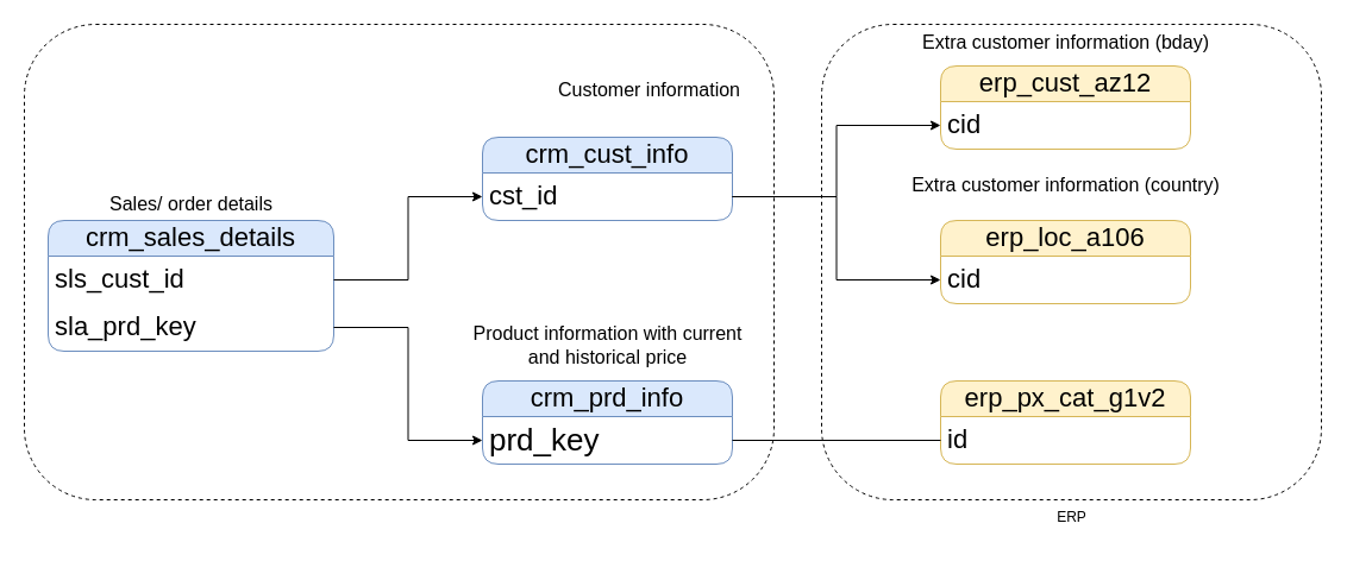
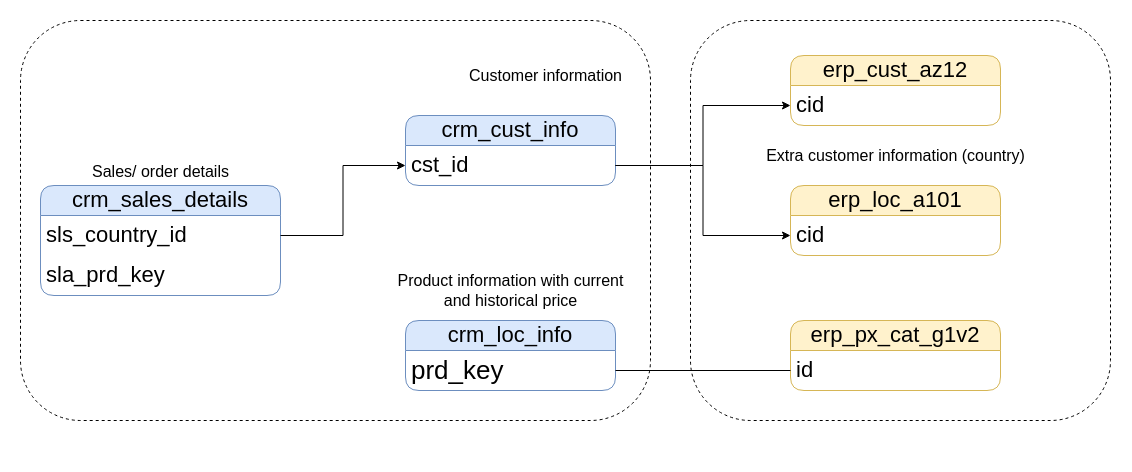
- <mxCell id="17" value="Extra customer information (bday)" style="text;html=1;align=center;verticalAlign=middle;resizable=0;points=[];autosize=1;strokeColor=none;fillColor=none;fontSize=16;" vertex="1" parent="1"><mxGeometry x="765" y="20" width="260" height="30" as="geometry" /></mxCell>
- <mxCell id="18" value="erp_loc_a106" style="swimlane;fontStyle=0;childLayout=stackLayout;horizontal=1;startSize=30;horizontalStack=0;resizeParent=1;resizeParentMax=0;resizeLast=0;collapsible=1;marginBottom=0;whiteSpace=wrap;html=1;rounded=1;fillColor=#fff2cc;strokeColor=#d6b656;fontSize=22;" vertex="1" parent="1"><mxGeometry x="790" y="185" width="210" height="70" as="geometry" /></mxCell>
+ <mxCell id="18" value="erp_loc_a101" style="swimlane;fontStyle=0;childLayout=stackLayout;horizontal=1;startSize=30;horizontalStack=0;resizeParent=1;resizeParentMax=0;resizeLast=0;collapsible=1;marginBottom=0;whiteSpace=wrap;html=1;rounded=1;fillColor=#fff2cc;strokeColor=#d6b656;fontSize=22;" vertex="1" parent="1"><mxGeometry x="790" y="185" width="210" height="70" as="geometry" /></mxCell>
- <mxCell id="10" value="sls_cust_id" style="text;strokeColor=none;fillColor=none;align=left;verticalAlign=middle;spacingLeft=4;spacingRight=4;overflow=hidden;points=[[0,0.5],[1,0.5]];portConstraint=eastwest;rotatable=0;whiteSpace=wrap;html=1;fontSize=22;" vertex="1" parent="9"><mxGeometry y="30" width="240" height="40" as="geometry" /></mxCell>
+ <mxCell id="10" value="sls_country_id" style="text;strokeColor=none;fillColor=none;align=left;verticalAlign=middle;spacingLeft=4;spacingRight=4;overflow=hidden;points=[[0,0.5],[1,0.5]];portConstraint=eastwest;rotatable=0;whiteSpace=wrap;html=1;fontSize=22;" vertex="1" parent="9"><mxGeometry y="30" width="240" height="40" as="geometry" /></mxCell>
- <mxCell id="14" style="edgeStyle=orthogonalEdgeStyle;rounded=0;orthogonalLoop=1;jettySize=auto;html=1;entryX=0;entryY=0.5;entryDx=0;entryDy=0;" edge="1" parent="1" source="11" target="7"><mxGeometry relative="1" as="geometry" /></mxCell>
- <mxCell id="6" value="crm_prd_info" style="swimlane;fontStyle=0;childLayout=stackLayout;horizontal=1;startSize=30;horizontalStack=0;resizeParent=1;resizeParentMax=0;resizeLast=0;collapsible=1;marginBottom=0;whiteSpace=wrap;html=1;rounded=1;fillColor=#dae8fc;strokeColor=#6c8ebf;fontSize=22;" vertex="1" parent="1"><mxGeometry x="405" y="320" width="210" height="70" as="geometry" /></mxCell>
+ <mxCell id="6" value="crm_loc_info" style="swimlane;fontStyle=0;childLayout=stackLayout;horizontal=1;startSize=30;horizontalStack=0;resizeParent=1;resizeParentMax=0;resizeLast=0;collapsible=1;marginBottom=0;whiteSpace=wrap;html=1;rounded=1;fillColor=#dae8fc;strokeColor=#6c8ebf;fontSize=22;" vertex="1" parent="1"><mxGeometry x="405" y="320" width="210" height="70" as="geometry" /></mxCell>
- <mxCell id="27" value="ERP" style="text;html=1;align=center;verticalAlign=middle;resizable=0;points=[];autosize=1;strokeColor=none;fillColor=none;" vertex="1" parent="1"><mxGeometry x="875" y="420" width="50" height="30" as="geometry" /></mxCell>
